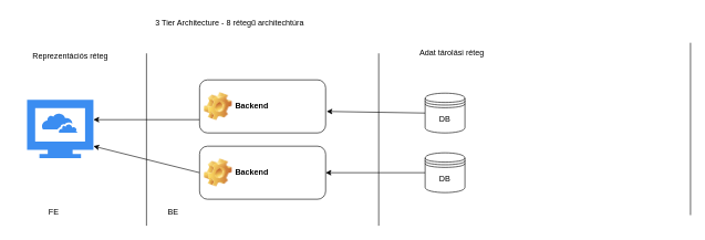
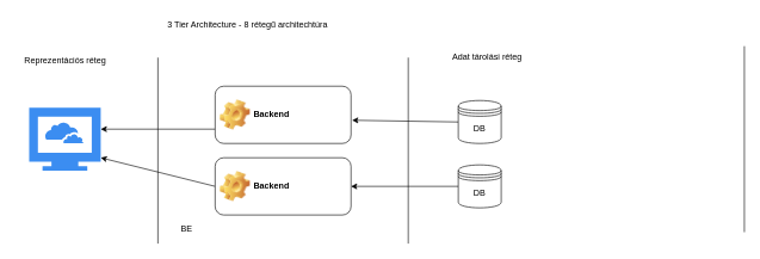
- <mxCell id="13" value="Reprezentációs réteg" style="text;html=1;align=center;verticalAlign=middle;resizable=0;points=[];autosize=1;strokeColor=none;fillColor=none;" vertex="1" parent="1"><mxGeometry x="35" y="70" width="140" height="30" as="geometry" /></mxCell>
+ <mxCell id="13" value="Reprezentációs réteg" style="text;html=1;align=center;verticalAlign=middle;resizable=0;points=[];autosize=1;strokeColor=none;fillColor=none;" vertex="1" parent="1"><mxGeometry x="20" y="70" width="140" height="30" as="geometry" /></mxCell>
- <mxCell id="17" value="FE" style="text;html=1;align=center;verticalAlign=middle;resizable=0;points=[];autosize=1;strokeColor=none;fillColor=none;" vertex="1" parent="1"><mxGeometry x="60" y="305" width="40" height="30" as="geometry" /></mxCell>
